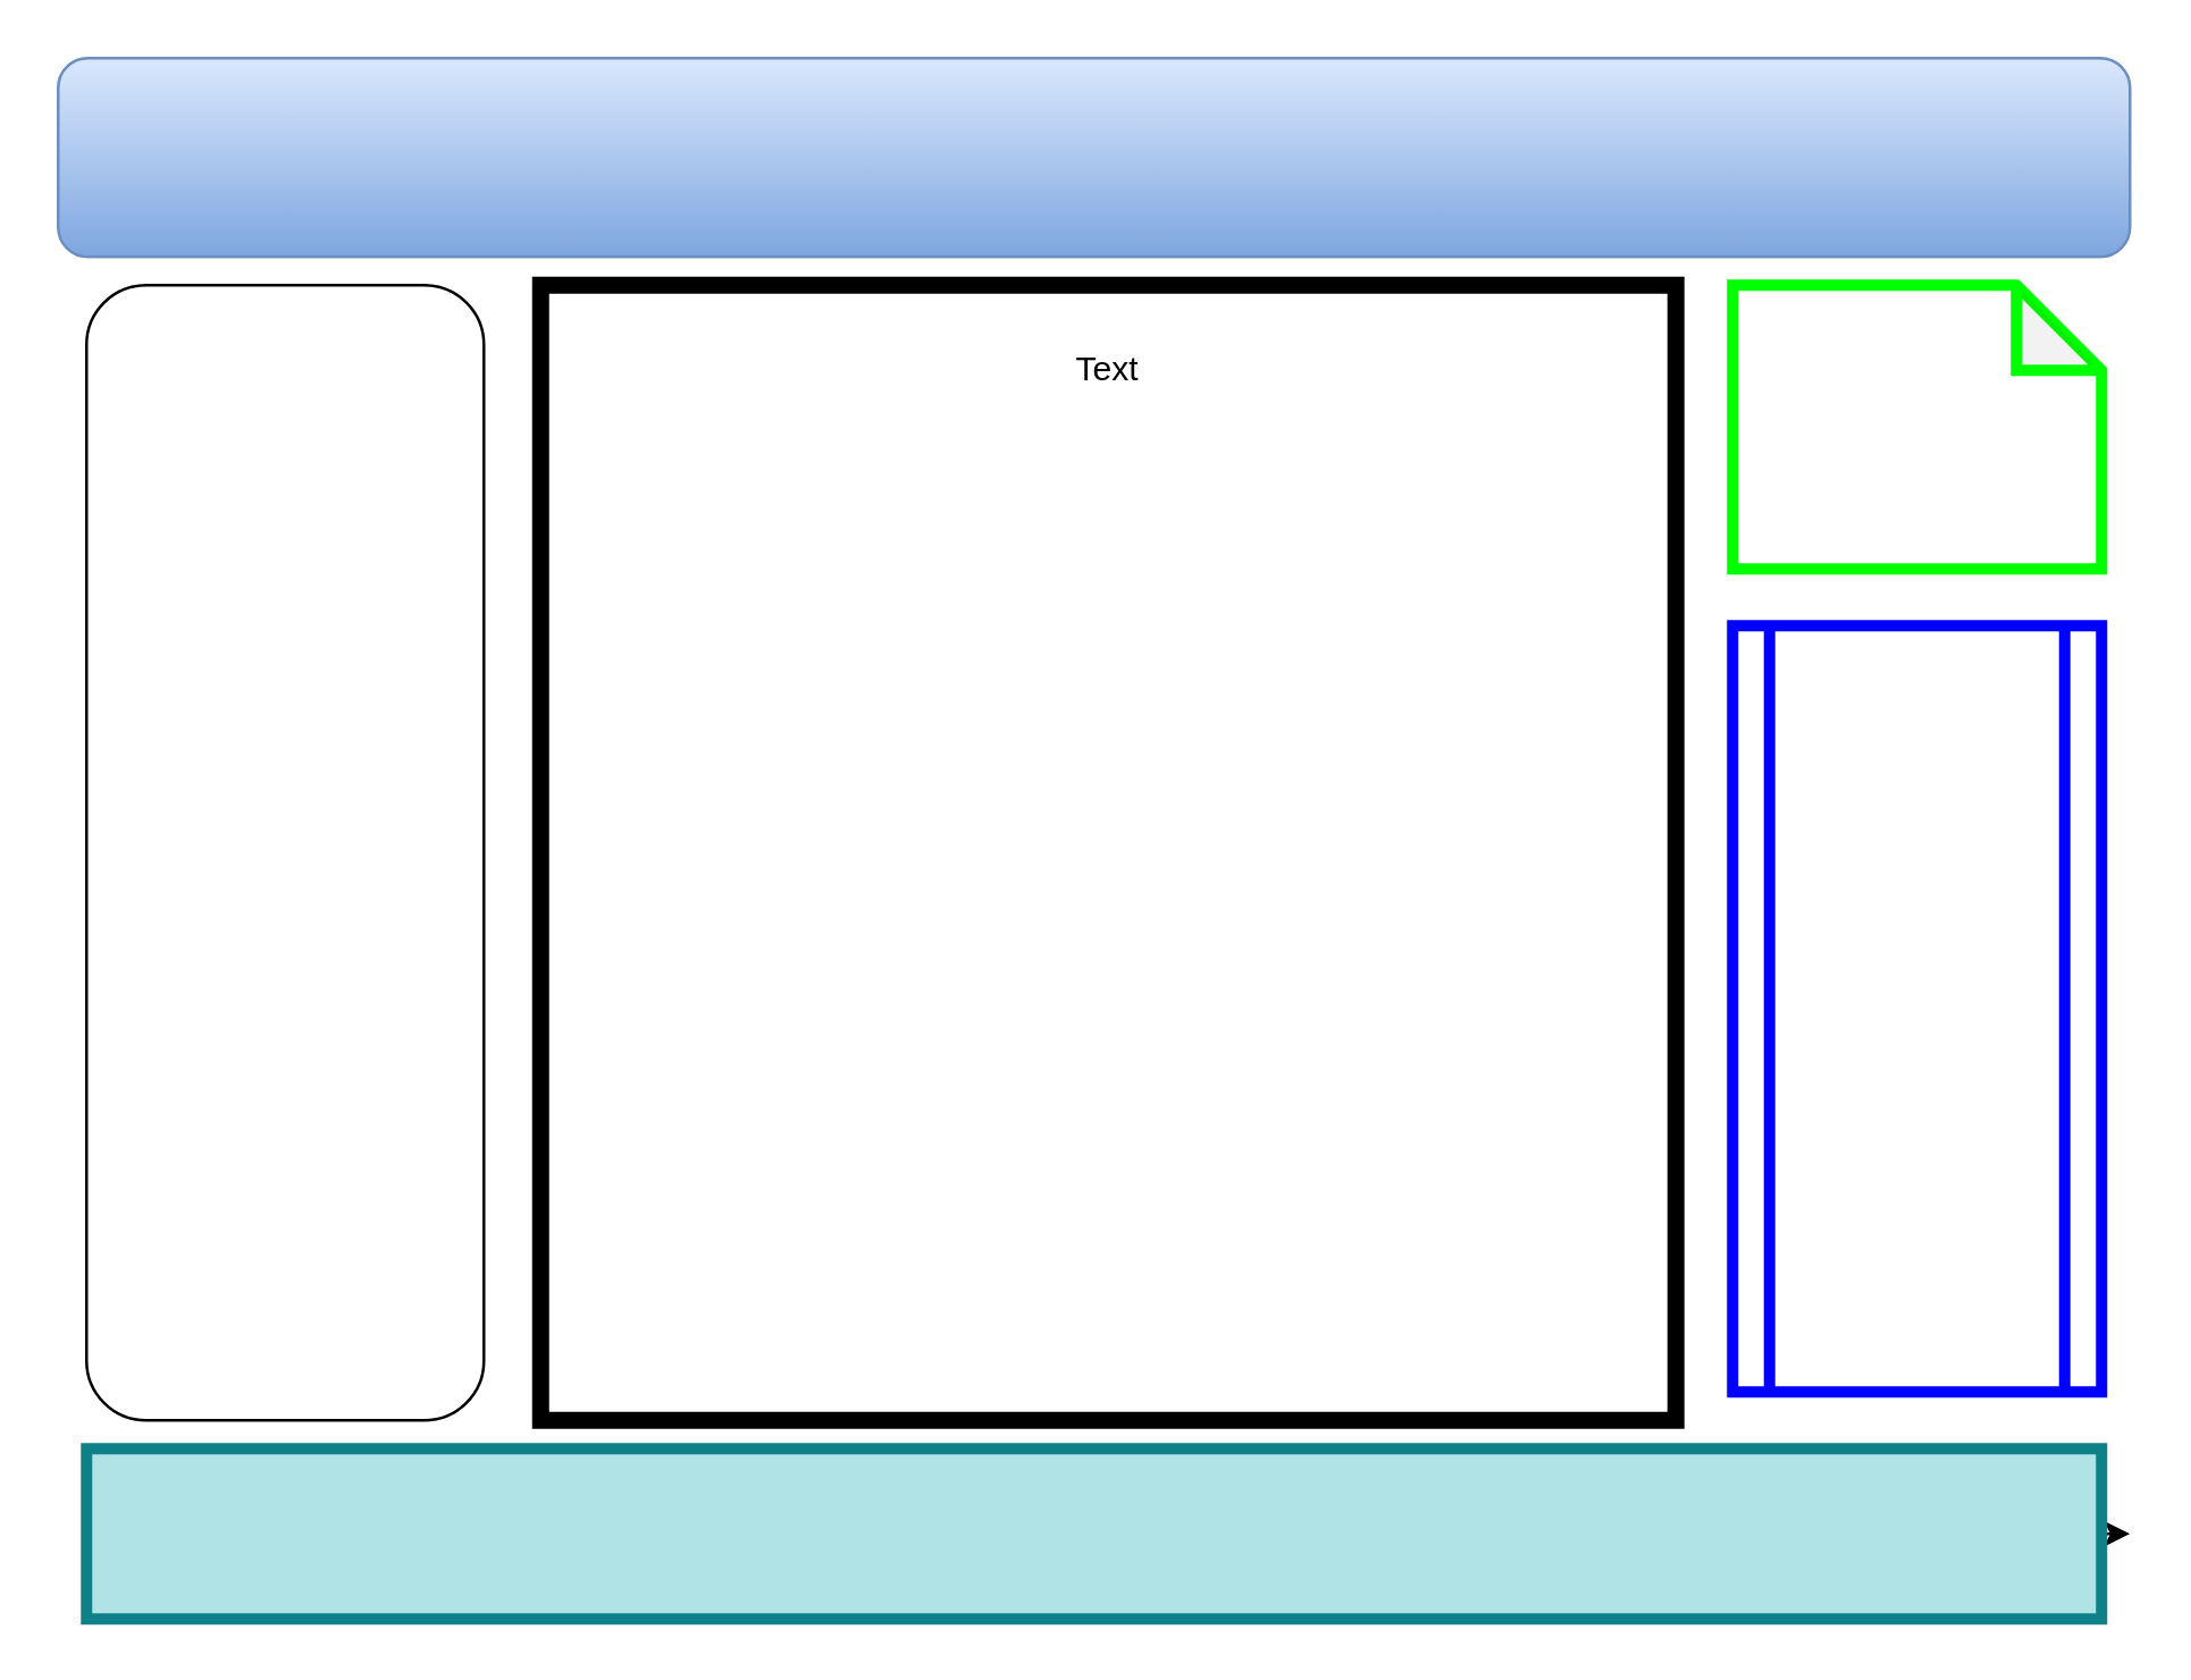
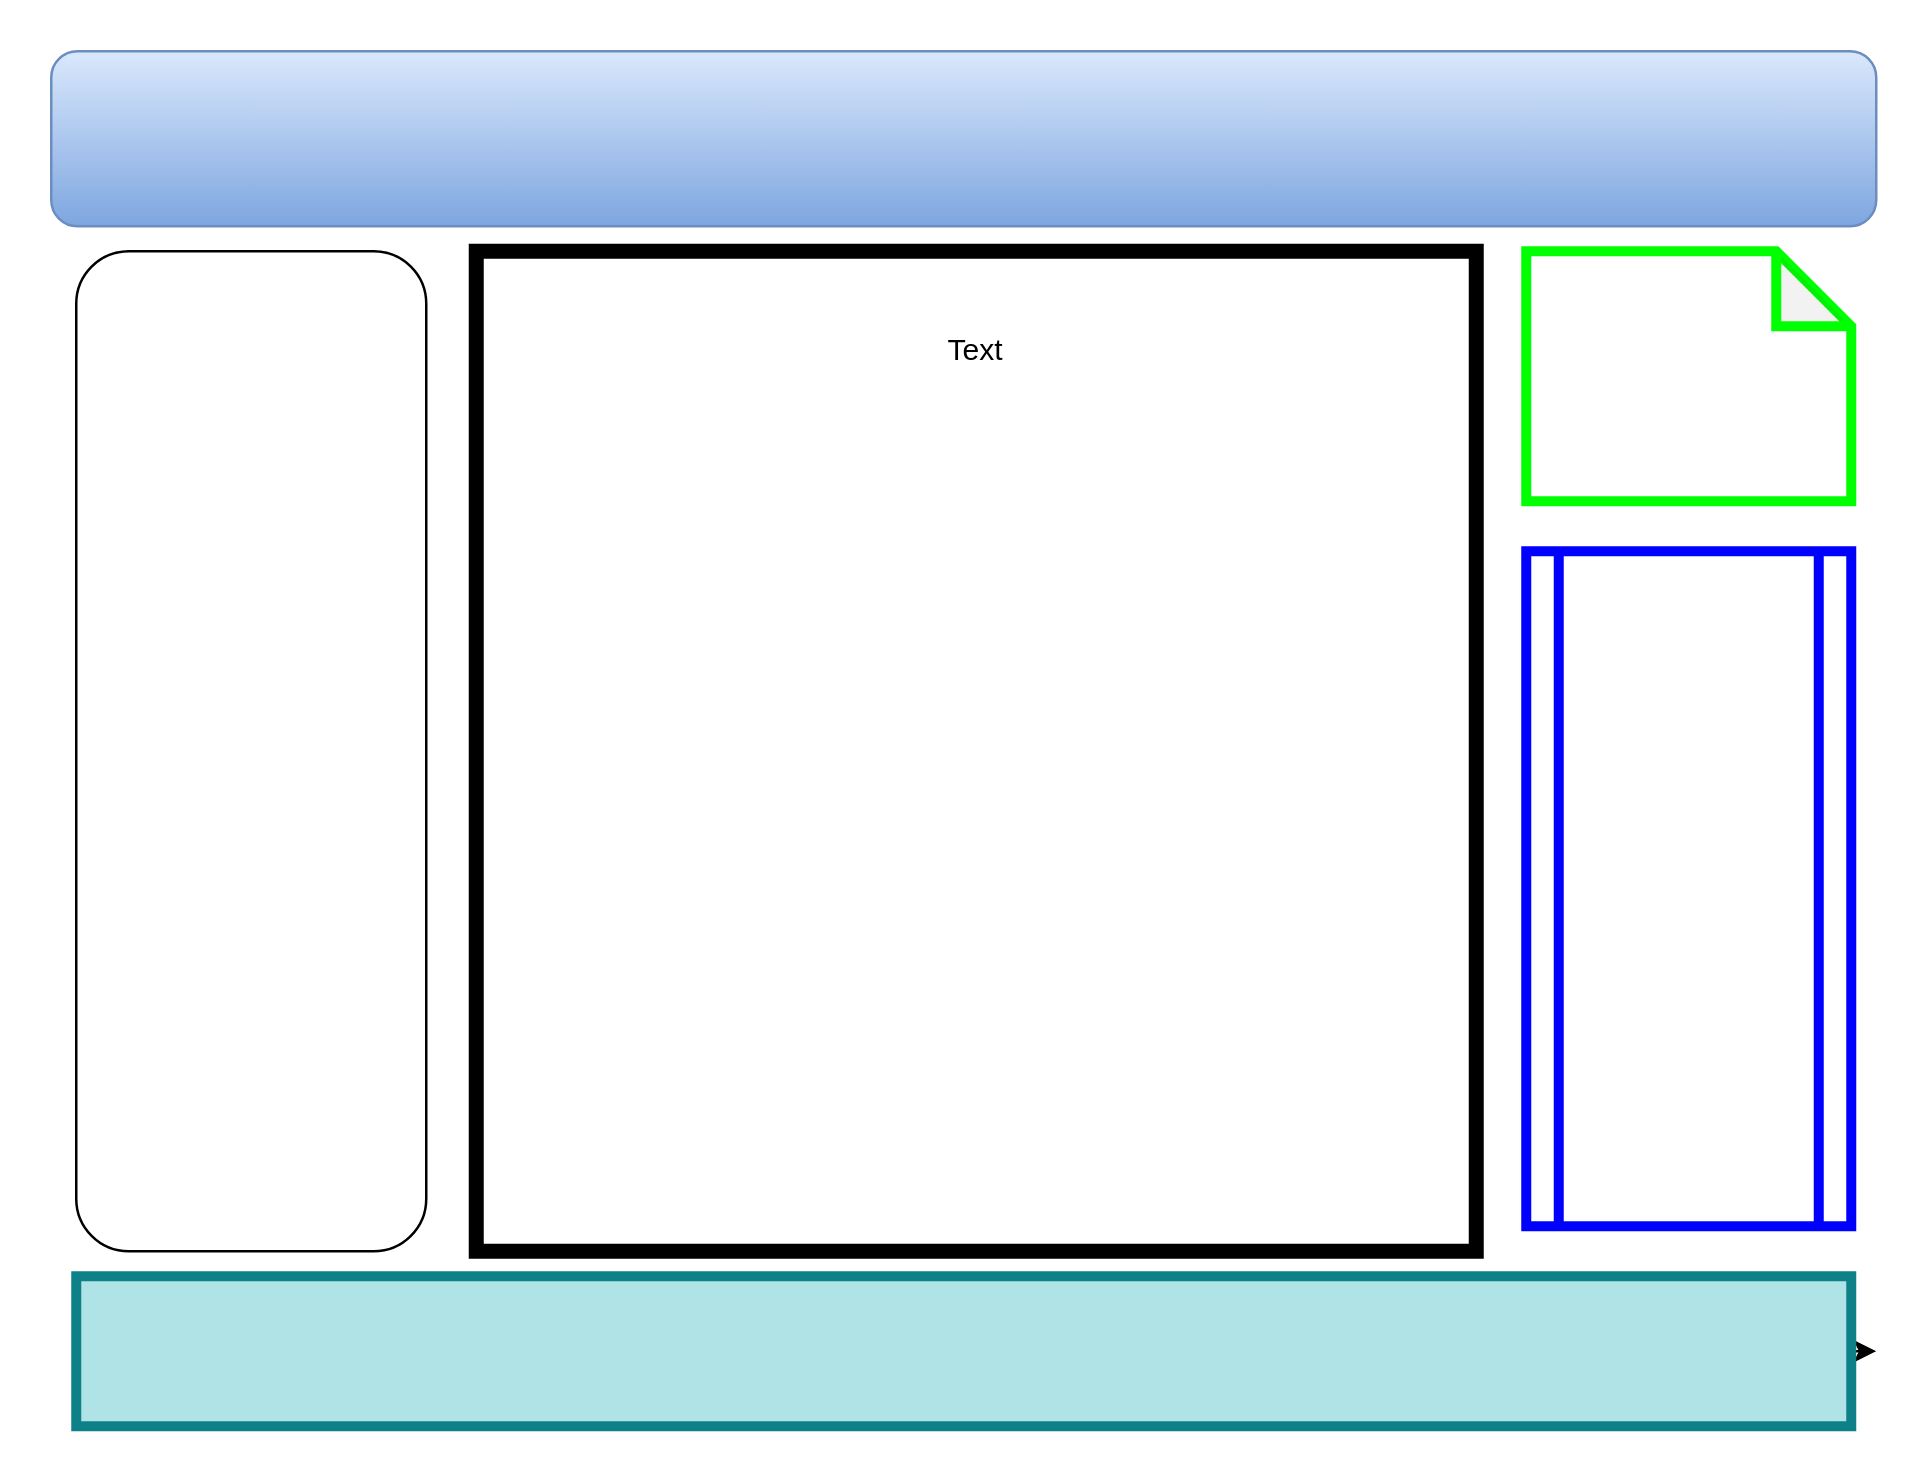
- <mxCell id="7" value="Text" style="text;html=1;strokeColor=none;fillColor=none;align=center;verticalAlign=middle;whiteSpace=wrap;rounded=0;" parent="1" vertex="1"><mxGeometry x="230" y="110" width="320" height="40" as="geometry" /></mxCell>
+ <mxCell id="7" value="Text" style="text;html=1;strokeColor=none;fillColor=none;align=center;verticalAlign=middle;whiteSpace=wrap;rounded=0;" parent="1" vertex="1"><mxGeometry x="230" y="120" width="320" height="40" as="geometry" /></mxCell>
